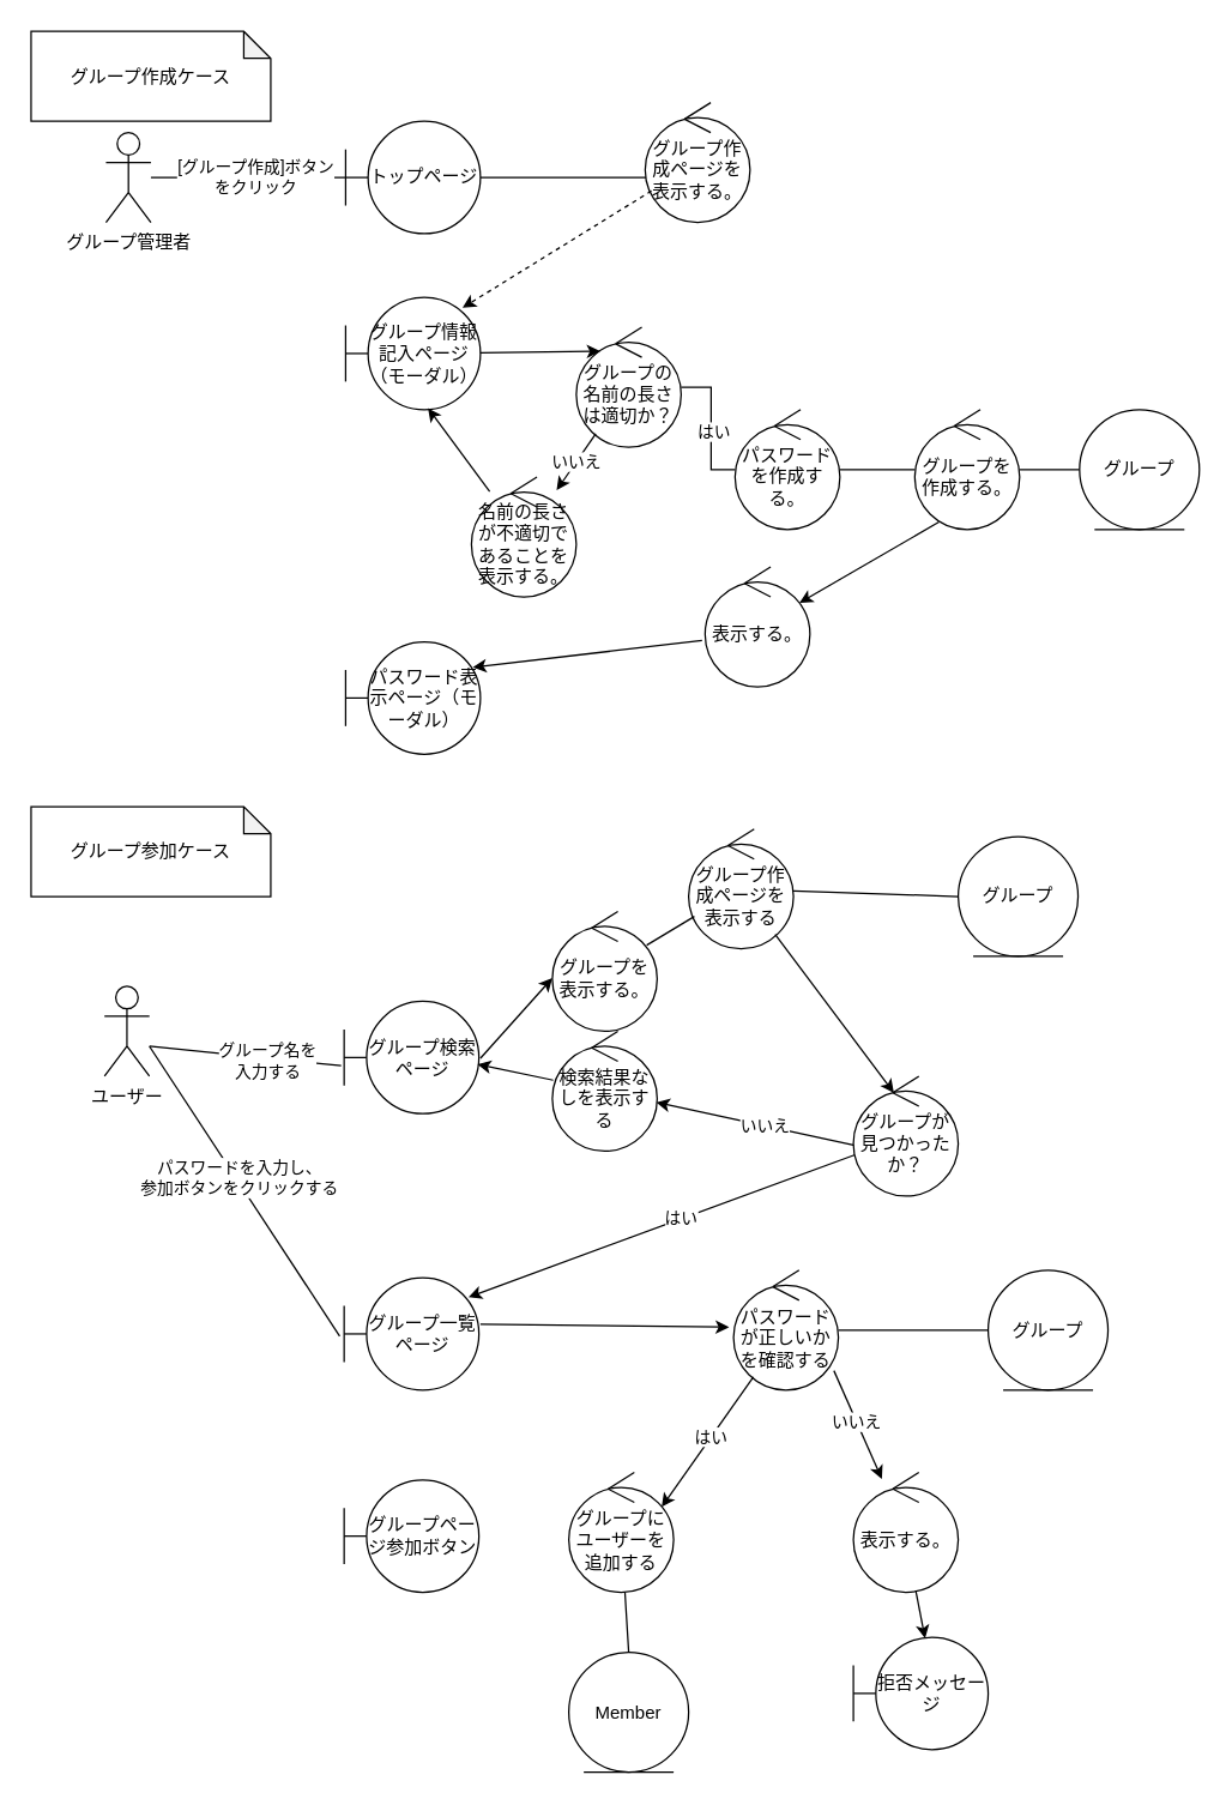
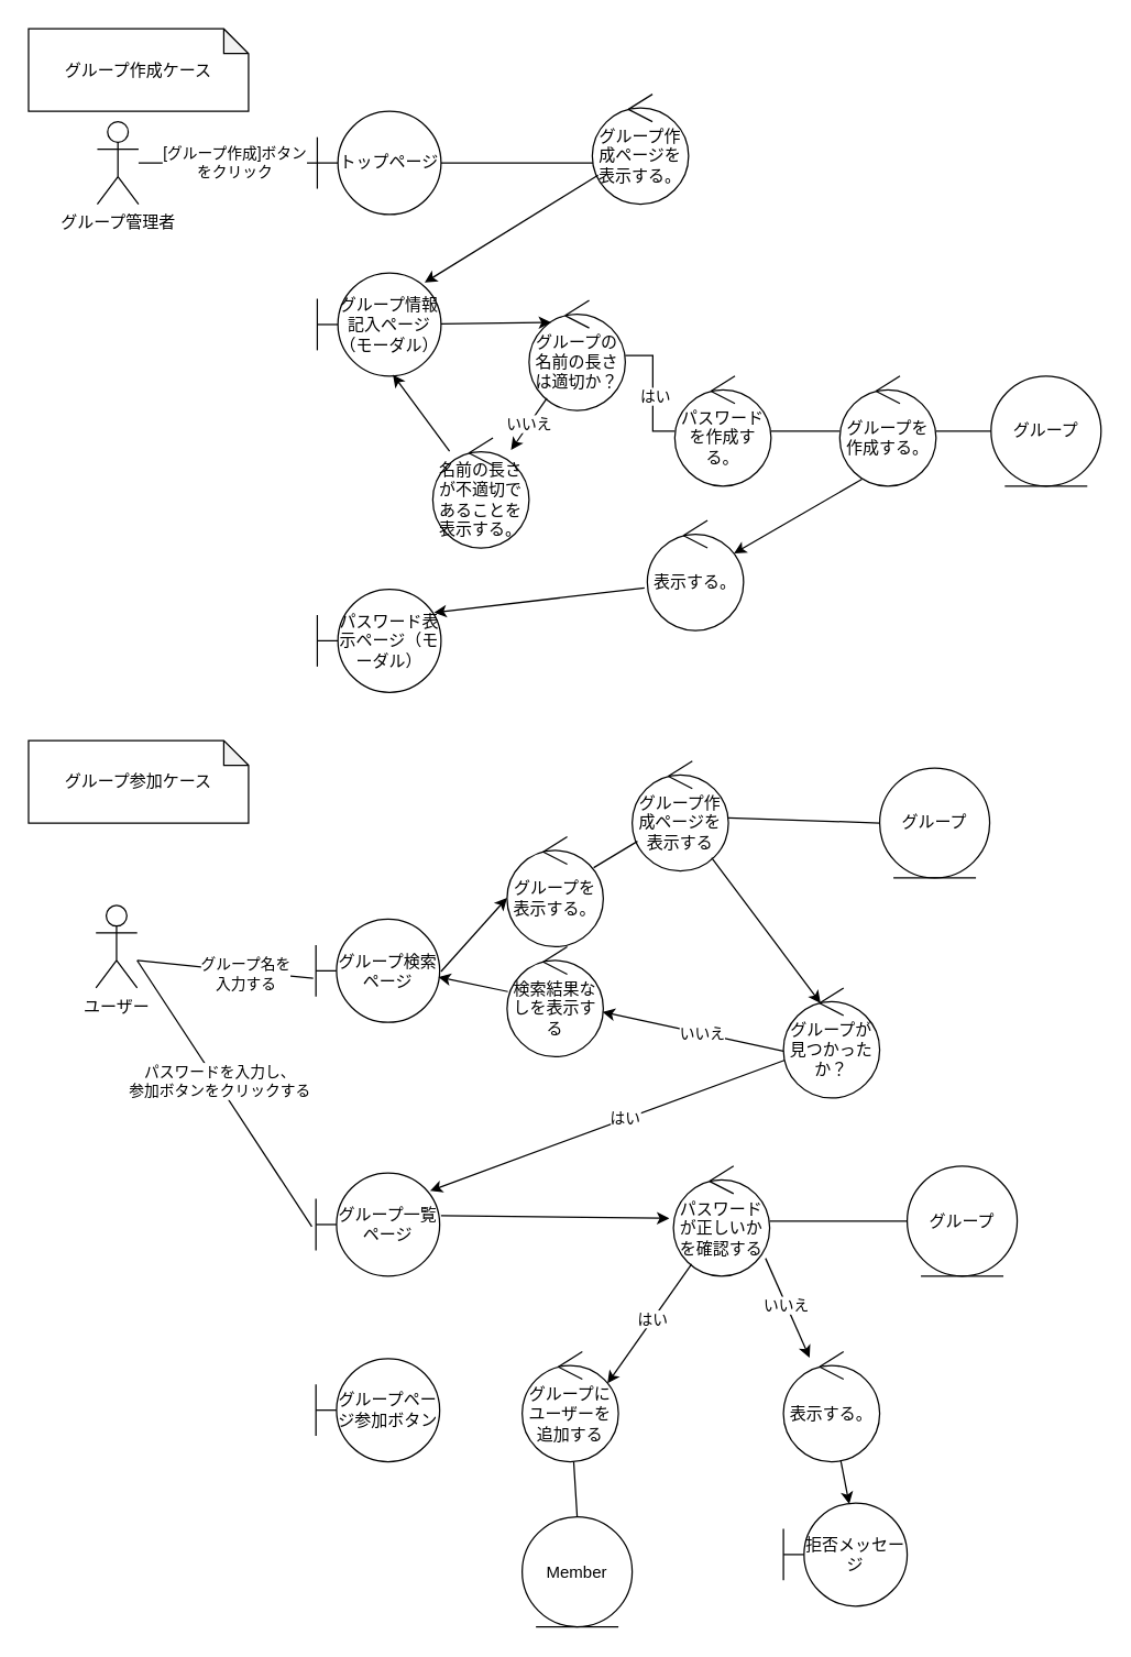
- <mxCell id="9" value="" style="endArrow=classic;html=1;rounded=0;entryX=0.867;entryY=0.093;entryDx=0;entryDy=0;entryPerimeter=0;dashed=1;" parent="1" source="8" target="7" edge="1"><mxGeometry width="50" height="50" relative="1" as="geometry"><mxPoint x="380" y="358" as="sourcePoint" /><mxPoint x="430" y="308" as="targetPoint" /></mxGeometry></mxCell>
+ <mxCell id="9" value="" style="endArrow=classic;html=1;rounded=0;entryX=0.867;entryY=0.093;entryDx=0;entryDy=0;entryPerimeter=0;" parent="1" source="8" target="7" edge="1"><mxGeometry width="50" height="50" relative="1" as="geometry"><mxPoint x="380" y="358" as="sourcePoint" /><mxPoint x="430" y="308" as="targetPoint" /></mxGeometry></mxCell>
